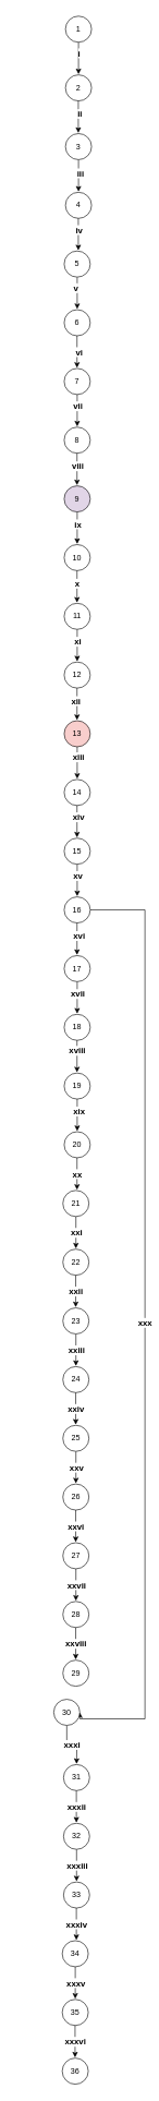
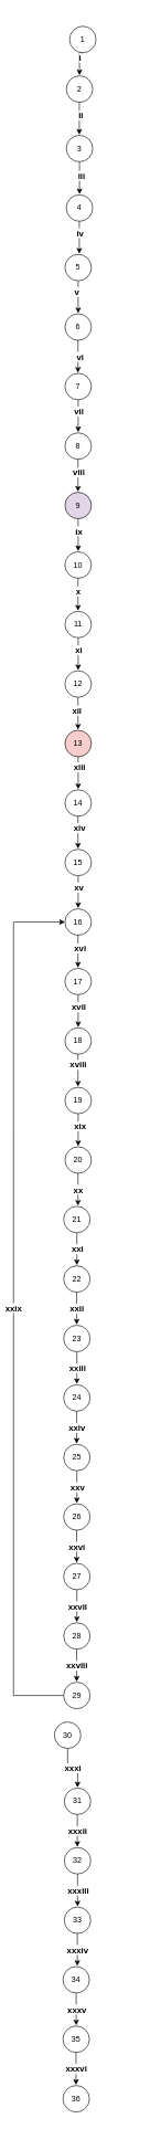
- <mxCell id="4" value="1" style="ellipse;whiteSpace=wrap;html=1;aspect=fixed;" vertex="1" parent="1"><mxGeometry x="100" y="20" width="40" height="40" as="geometry" /></mxCell>
+ <mxCell id="4" value="1" style="ellipse;whiteSpace=wrap;html=1;aspect=fixed;" vertex="1" parent="1"><mxGeometry x="105" y="35" width="40" height="40" as="geometry" /></mxCell>
+ <mxCell id="78" value="&lt;div&gt;&lt;b&gt;&lt;font style=&quot;font-size: 13px;&quot;&gt;xxix&lt;/font&gt;&lt;/b&gt;&lt;/div&gt;" style="edgeStyle=orthogonalEdgeStyle;rounded=0;orthogonalLoop=1;jettySize=auto;html=1;exitX=0;exitY=0.5;exitDx=0;exitDy=0;entryX=0;entryY=0.5;entryDx=0;entryDy=0;" edge="1" parent="1" source="79" target="46"><mxGeometry relative="1" as="geometry"><Array as="points"><mxPoint x="20" y="2560" /><mxPoint x="20" y="1390" /></Array></mxGeometry></mxCell>
- <mxCell id="45" value="&lt;span style=&quot;font-size: 13px;&quot;&gt;&lt;b&gt;xxx&lt;/b&gt;&lt;/span&gt;" style="edgeStyle=orthogonalEdgeStyle;rounded=0;orthogonalLoop=1;jettySize=auto;html=1;exitX=1;exitY=0.5;exitDx=0;exitDy=0;entryX=1;entryY=0.5;entryDx=0;entryDy=0;" edge="1" parent="1" source="46" target="81"><mxGeometry relative="1" as="geometry"><Array as="points"><mxPoint x="222" y="1390" /><mxPoint x="222" y="2630" /></Array></mxGeometry></mxCell>
